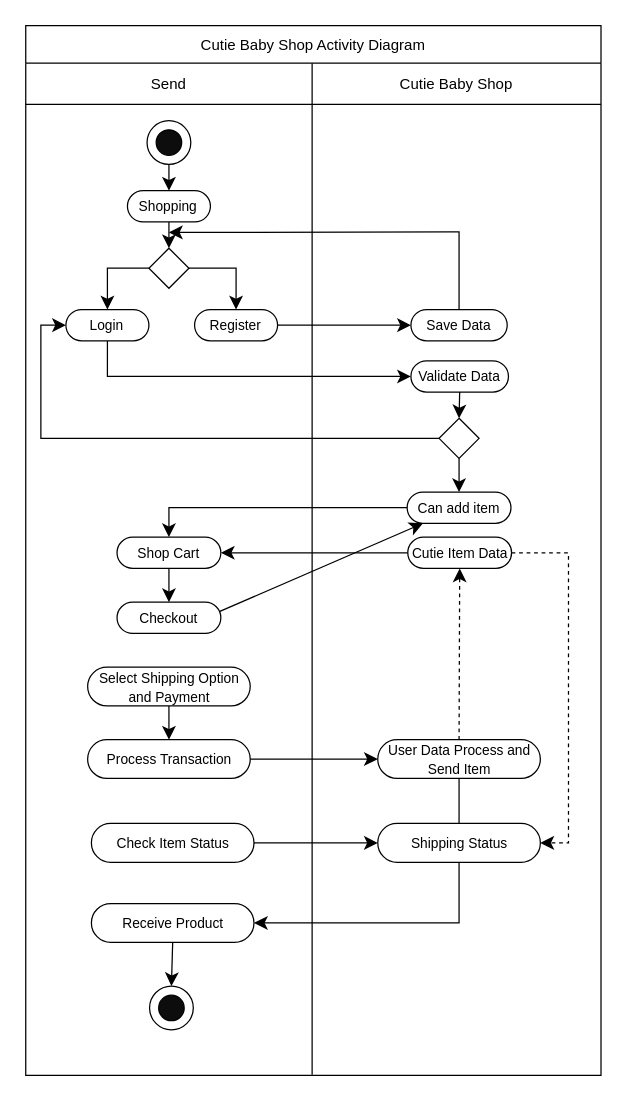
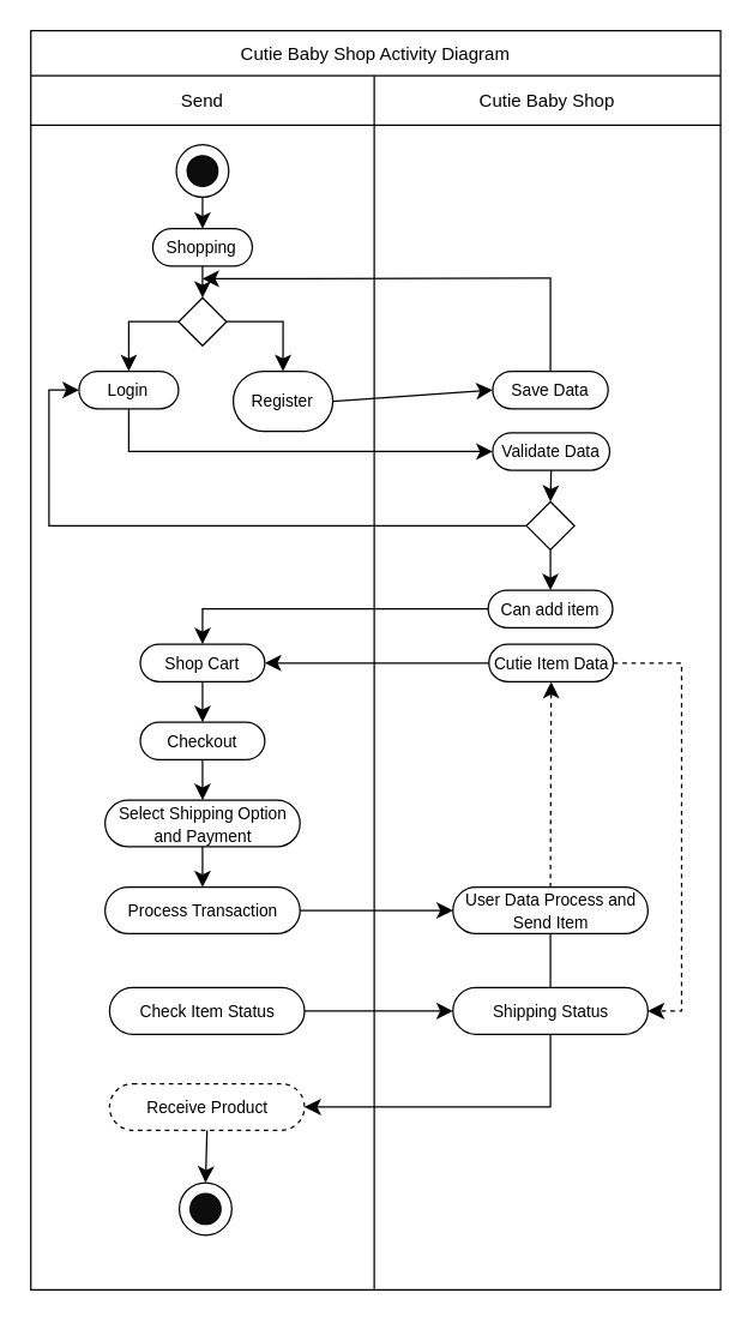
- <mxCell id="18" value="&lt;span style=&quot;font-size: 11px;&quot;&gt;Register&lt;/span&gt;" style="rounded=1;whiteSpace=wrap;html=1;arcSize=50;" vertex="1" parent="1"><mxGeometry x="155" y="247" width="66.38" height="25" as="geometry" /></mxCell>
+ <mxCell id="18" value="&lt;span style=&quot;font-size: 11px;&quot;&gt;Register&lt;/span&gt;" style="rounded=1;whiteSpace=wrap;html=1;arcSize=50;" vertex="1" parent="1"><mxGeometry x="155" y="247" width="66.38" height="40" as="geometry" /></mxCell>
- <mxCell id="33" style="edgeStyle=none;curved=1;rounded=0;orthogonalLoop=1;jettySize=auto;html=1;exitX=0.5;exitY=1;exitDx=0;exitDy=0;fontSize=12;startSize=8;endSize=8;" edge="1" parent="1" source="34" target="16"><mxGeometry relative="1" as="geometry" /></mxCell>
+ <mxCell id="33" style="edgeStyle=none;curved=1;rounded=0;orthogonalLoop=1;jettySize=auto;html=1;exitX=0.5;exitY=1;exitDx=0;exitDy=0;entryX=0.5;entryY=0;entryDx=0;entryDy=0;fontSize=12;startSize=8;endSize=8;" edge="1" parent="1" source="34" target="36"><mxGeometry relative="1" as="geometry" /></mxCell>
- <mxCell id="47" value="&lt;span style=&quot;font-size: 11px;&quot;&gt;Receive Product&lt;/span&gt;" style="rounded=1;whiteSpace=wrap;html=1;arcSize=50;" vertex="1" parent="1"><mxGeometry x="72.5" y="722" width="130" height="31" as="geometry" /></mxCell>
+ <mxCell id="47" value="&lt;span style=&quot;font-size: 11px;&quot;&gt;Receive Product&lt;/span&gt;" style="rounded=1;whiteSpace=wrap;html=1;arcSize=50;dashed=1;" vertex="1" parent="1"><mxGeometry x="72.5" y="722" width="130" height="31" as="geometry" /></mxCell>
